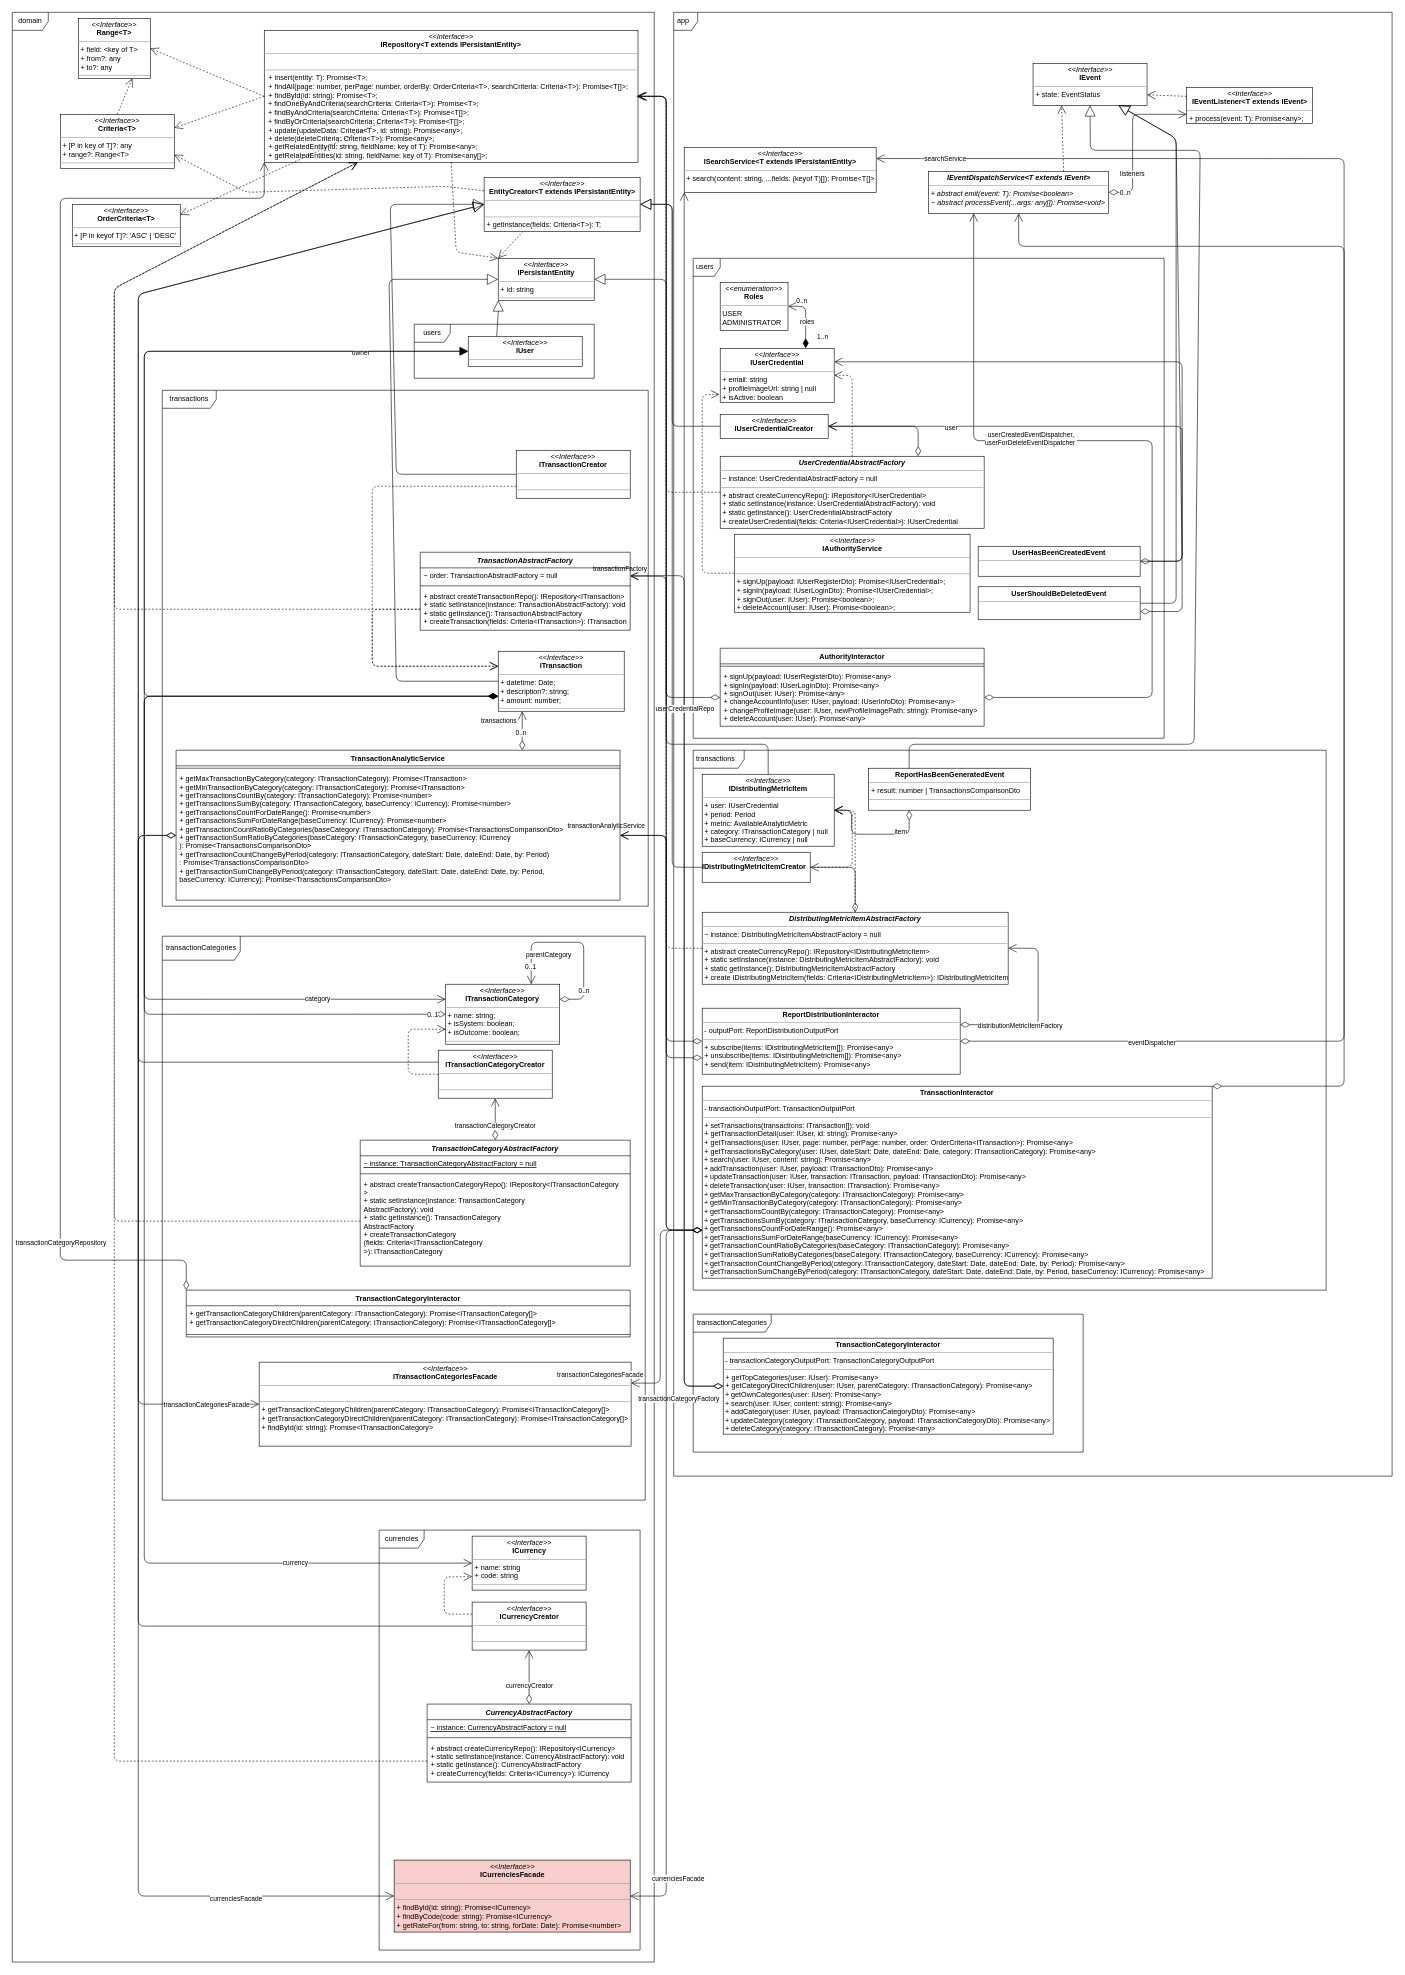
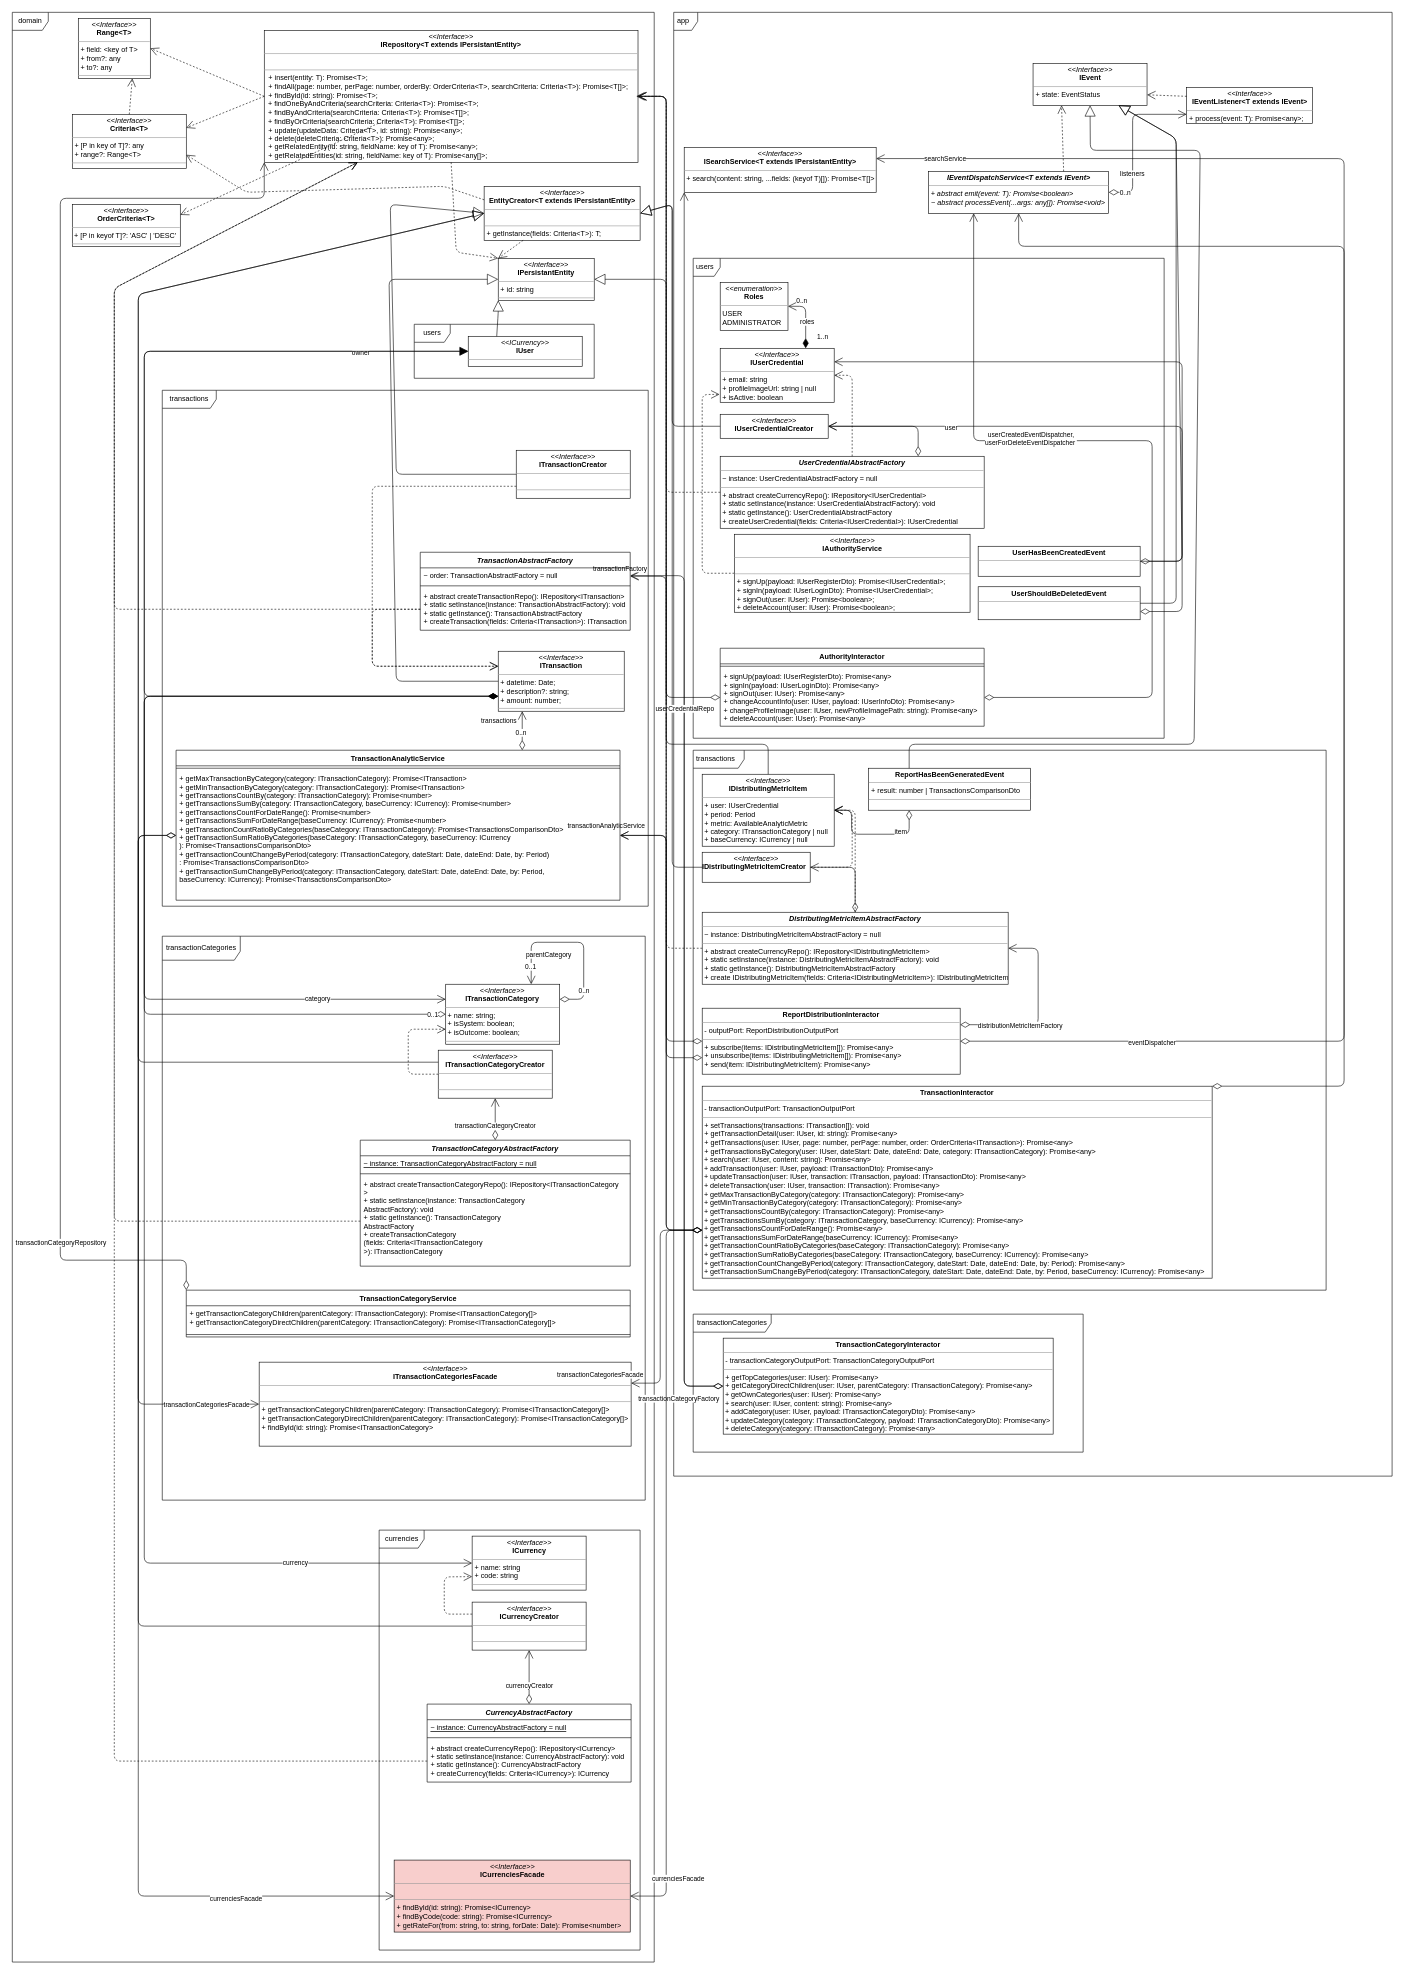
- <mxCell id="14" value="&lt;p style=&quot;margin: 0px ; margin-top: 4px ; text-align: center&quot;&gt;&lt;i&gt;&amp;lt;&amp;lt;Interface&amp;gt;&amp;gt;&lt;/i&gt;&lt;br&gt;&lt;b&gt;Criteria&amp;lt;T&amp;gt;&lt;/b&gt;&lt;/p&gt;&lt;hr size=&quot;1&quot;&gt;&lt;p style=&quot;margin: 0px ; margin-left: 4px&quot;&gt;+ [P in key of T]?: any&lt;br&gt;+ range?: Range&amp;lt;T&amp;gt;&lt;/p&gt;&lt;hr size=&quot;1&quot;&gt;&lt;p style=&quot;margin: 0px ; margin-left: 4px&quot;&gt;&lt;br&gt;&lt;/p&gt;" style="verticalAlign=top;align=left;overflow=fill;fontSize=12;fontFamily=Helvetica;html=1;" parent="1" vertex="1"><mxGeometry x="100" y="190" width="190" height="90" as="geometry" /></mxCell>
+ <mxCell id="14" value="&lt;p style=&quot;margin: 0px ; margin-top: 4px ; text-align: center&quot;&gt;&lt;i&gt;&amp;lt;&amp;lt;Interface&amp;gt;&amp;gt;&lt;/i&gt;&lt;br&gt;&lt;b&gt;Criteria&amp;lt;T&amp;gt;&lt;/b&gt;&lt;/p&gt;&lt;hr size=&quot;1&quot;&gt;&lt;p style=&quot;margin: 0px ; margin-left: 4px&quot;&gt;+ [P in key of T]?: any&lt;br&gt;+ range?: Range&amp;lt;T&amp;gt;&lt;/p&gt;&lt;hr size=&quot;1&quot;&gt;&lt;p style=&quot;margin: 0px ; margin-left: 4px&quot;&gt;&lt;br&gt;&lt;/p&gt;" style="verticalAlign=top;align=left;overflow=fill;fontSize=12;fontFamily=Helvetica;html=1;" parent="1" vertex="1"><mxGeometry x="120" y="190" width="190" height="90" as="geometry" /></mxCell>
- <mxCell id="21" value="&lt;p style=&quot;margin: 0px ; margin-top: 4px ; text-align: center&quot;&gt;&lt;i&gt;&amp;lt;&amp;lt;Interface&amp;gt;&amp;gt;&lt;/i&gt;&lt;br&gt;&lt;b&gt;EntityCreator&amp;lt;T extends IPersistantEntity&amp;gt;&lt;/b&gt;&lt;br&gt;&lt;/p&gt;&lt;hr size=&quot;1&quot;&gt;&lt;p style=&quot;margin: 0px ; margin-left: 4px&quot;&gt;&lt;br&gt;&lt;/p&gt;&lt;hr size=&quot;1&quot;&gt;&lt;p style=&quot;margin: 0px ; margin-left: 4px&quot;&gt;+ getInstance(fields: Criteria&amp;lt;T&amp;gt;): T;&lt;br&gt;&lt;/p&gt;" style="verticalAlign=top;align=left;overflow=fill;fontSize=12;fontFamily=Helvetica;html=1;" parent="1" vertex="1"><mxGeometry x="806.5" y="295" width="260" height="90" as="geometry" /></mxCell>
+ <mxCell id="21" value="&lt;p style=&quot;margin: 0px ; margin-top: 4px ; text-align: center&quot;&gt;&lt;i&gt;&amp;lt;&amp;lt;Interface&amp;gt;&amp;gt;&lt;/i&gt;&lt;br&gt;&lt;b&gt;EntityCreator&amp;lt;T extends IPersistantEntity&amp;gt;&lt;/b&gt;&lt;br&gt;&lt;/p&gt;&lt;hr size=&quot;1&quot;&gt;&lt;p style=&quot;margin: 0px ; margin-left: 4px&quot;&gt;&lt;br&gt;&lt;/p&gt;&lt;hr size=&quot;1&quot;&gt;&lt;p style=&quot;margin: 0px ; margin-left: 4px&quot;&gt;+ getInstance(fields: Criteria&amp;lt;T&amp;gt;): T;&lt;br&gt;&lt;/p&gt;" style="verticalAlign=top;align=left;overflow=fill;fontSize=12;fontFamily=Helvetica;html=1;" parent="1" vertex="1"><mxGeometry x="806.5" y="310" width="260" height="90" as="geometry" /></mxCell>
- <mxCell id="24" value="&lt;p style=&quot;margin: 0px ; margin-top: 4px ; text-align: center&quot;&gt;&lt;i&gt;&amp;lt;&amp;lt;Interface&amp;gt;&amp;gt;&lt;/i&gt;&lt;br&gt;&lt;b&gt;IUser&lt;/b&gt;&lt;/p&gt;&lt;hr size=&quot;1&quot;&gt;&lt;p style=&quot;margin: 0px ; margin-left: 4px&quot;&gt;&lt;br&gt;&lt;/p&gt;" style="verticalAlign=top;align=left;overflow=fill;fontSize=12;fontFamily=Helvetica;html=1;" parent="1" vertex="1"><mxGeometry x="780" y="560" width="190" height="50" as="geometry" /></mxCell>
+ <mxCell id="24" value="&lt;p style=&quot;margin: 0px ; margin-top: 4px ; text-align: center&quot;&gt;&lt;i&gt;&amp;lt;&amp;lt;ICurrency&amp;gt;&amp;gt;&lt;/i&gt;&lt;br&gt;&lt;b&gt;IUser&lt;/b&gt;&lt;/p&gt;&lt;hr size=&quot;1&quot;&gt;&lt;p style=&quot;margin: 0px ; margin-left: 4px&quot;&gt;&lt;br&gt;&lt;/p&gt;" style="verticalAlign=top;align=left;overflow=fill;fontSize=12;fontFamily=Helvetica;html=1;" parent="1" vertex="1"><mxGeometry x="780" y="560" width="190" height="50" as="geometry" /></mxCell>
- <mxCell id="141" value="TransactionCategoryInteractor" style="swimlane;fontStyle=1;align=center;verticalAlign=top;childLayout=stackLayout;horizontal=1;startSize=26;horizontalStack=0;resizeParent=1;resizeParentMax=0;resizeLast=0;collapsible=1;marginBottom=0;fillColor=none;gradientColor=none;" parent="1" vertex="1"><mxGeometry x="310" y="2150" width="740" height="78" as="geometry" /></mxCell>
+ <mxCell id="141" value="TransactionCategoryService" style="swimlane;fontStyle=1;align=center;verticalAlign=top;childLayout=stackLayout;horizontal=1;startSize=26;horizontalStack=0;resizeParent=1;resizeParentMax=0;resizeLast=0;collapsible=1;marginBottom=0;fillColor=none;gradientColor=none;" parent="1" vertex="1"><mxGeometry x="310" y="2150" width="740" height="78" as="geometry" /></mxCell>
